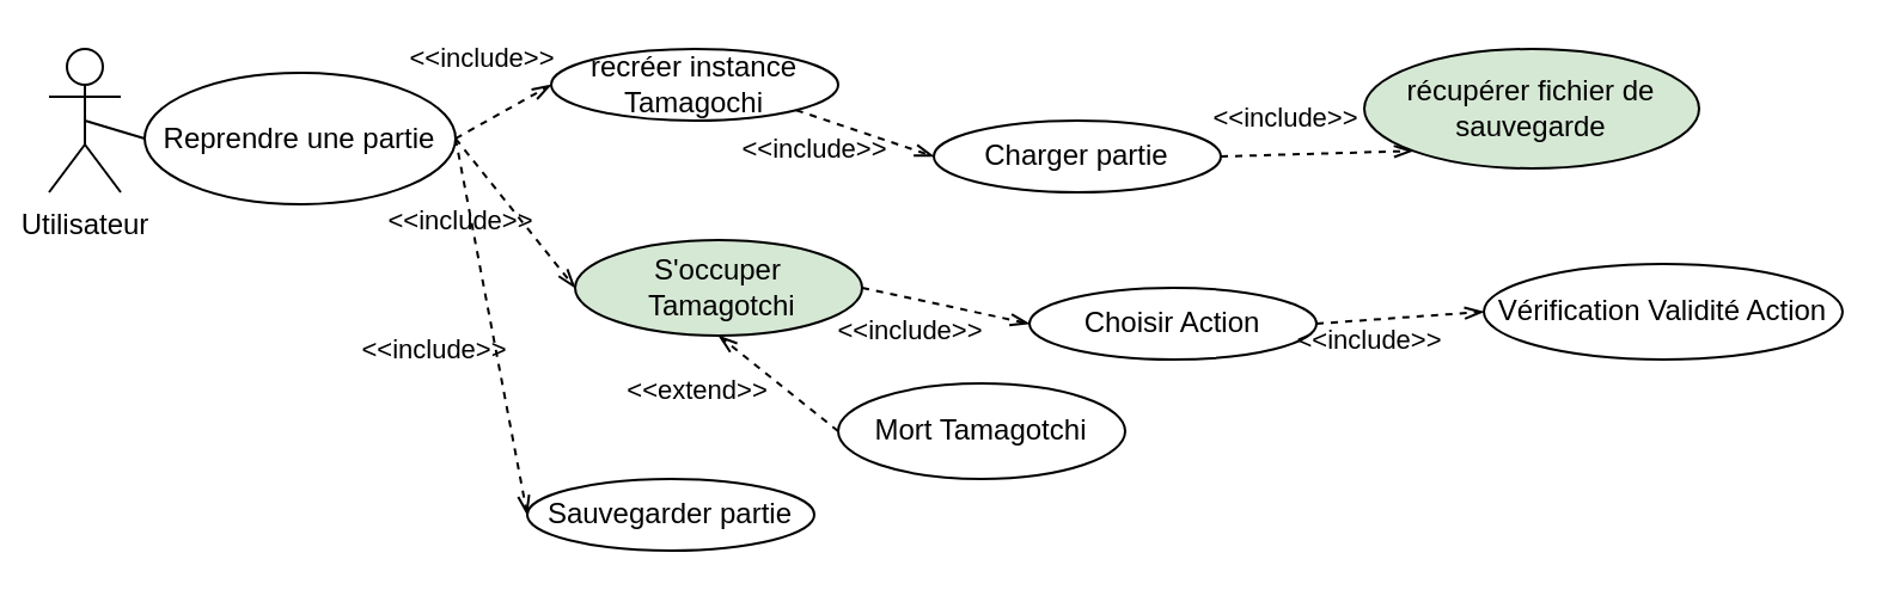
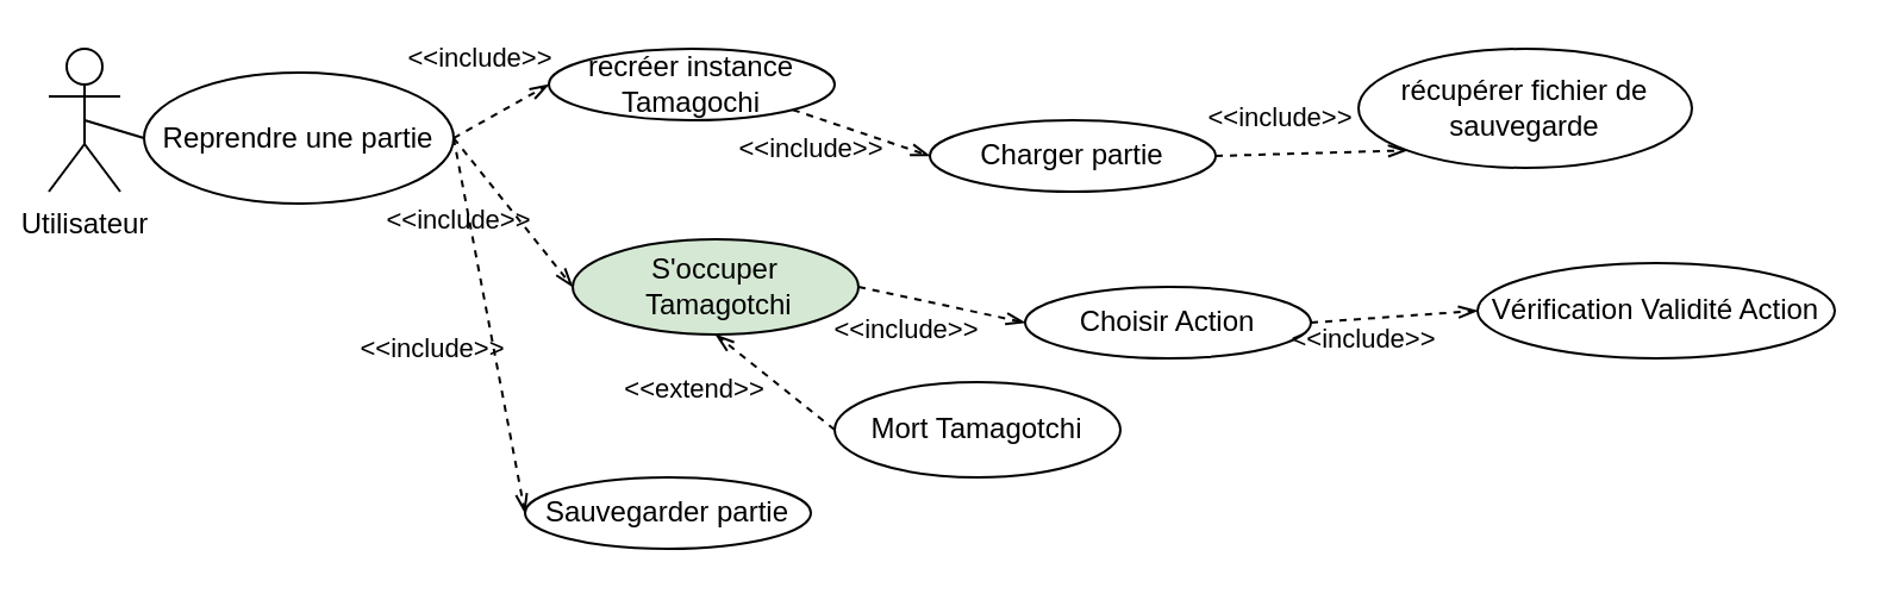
- <mxCell id="5" value="récupérer fichier de sauvegarde" style="ellipse;whiteSpace=wrap;html=1;fillColor=#d5e8d4;" parent="1" vertex="1"><mxGeometry x="570" y="20" width="140" height="50" as="geometry" /></mxCell>
+ <mxCell id="5" value="récupérer fichier de sauvegarde" style="ellipse;whiteSpace=wrap;html=1;" parent="1" vertex="1"><mxGeometry x="570" y="20" width="140" height="50" as="geometry" /></mxCell>
